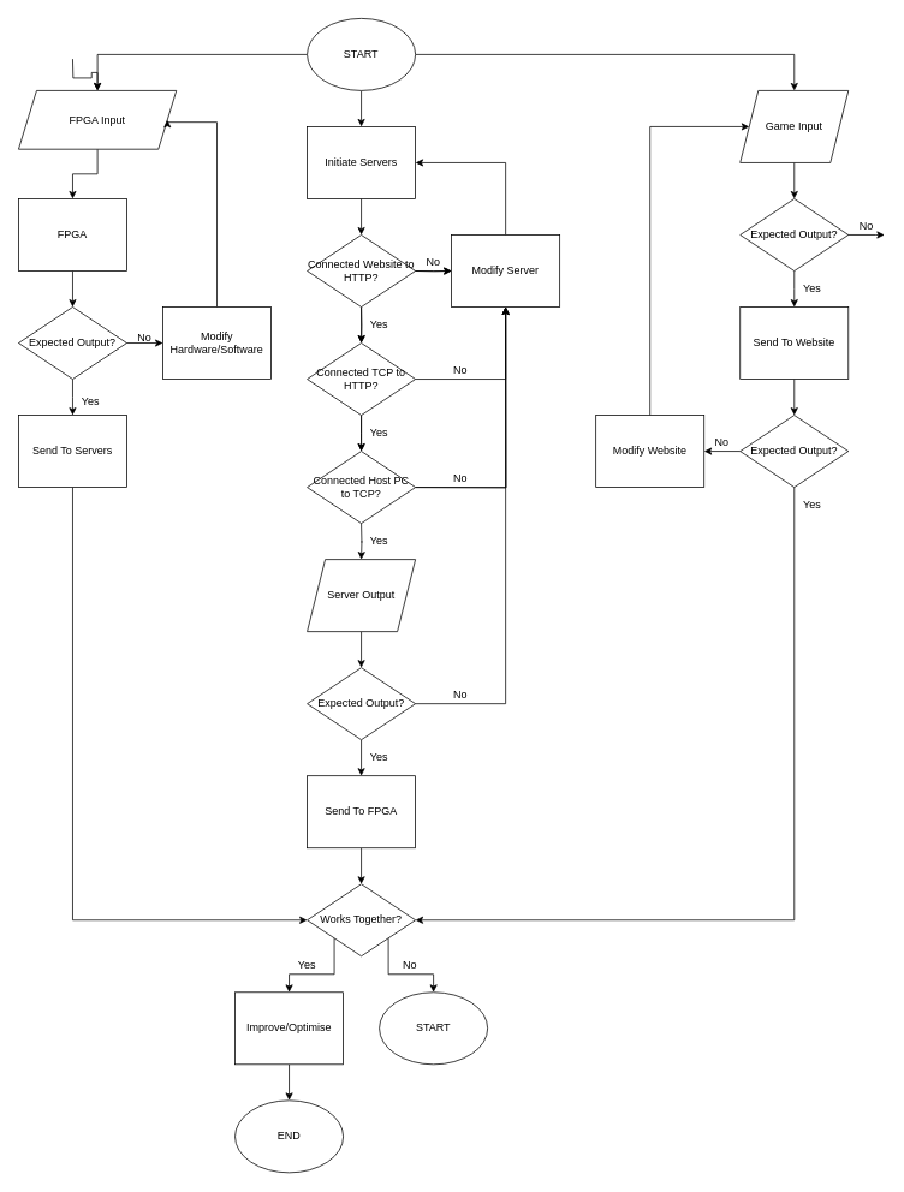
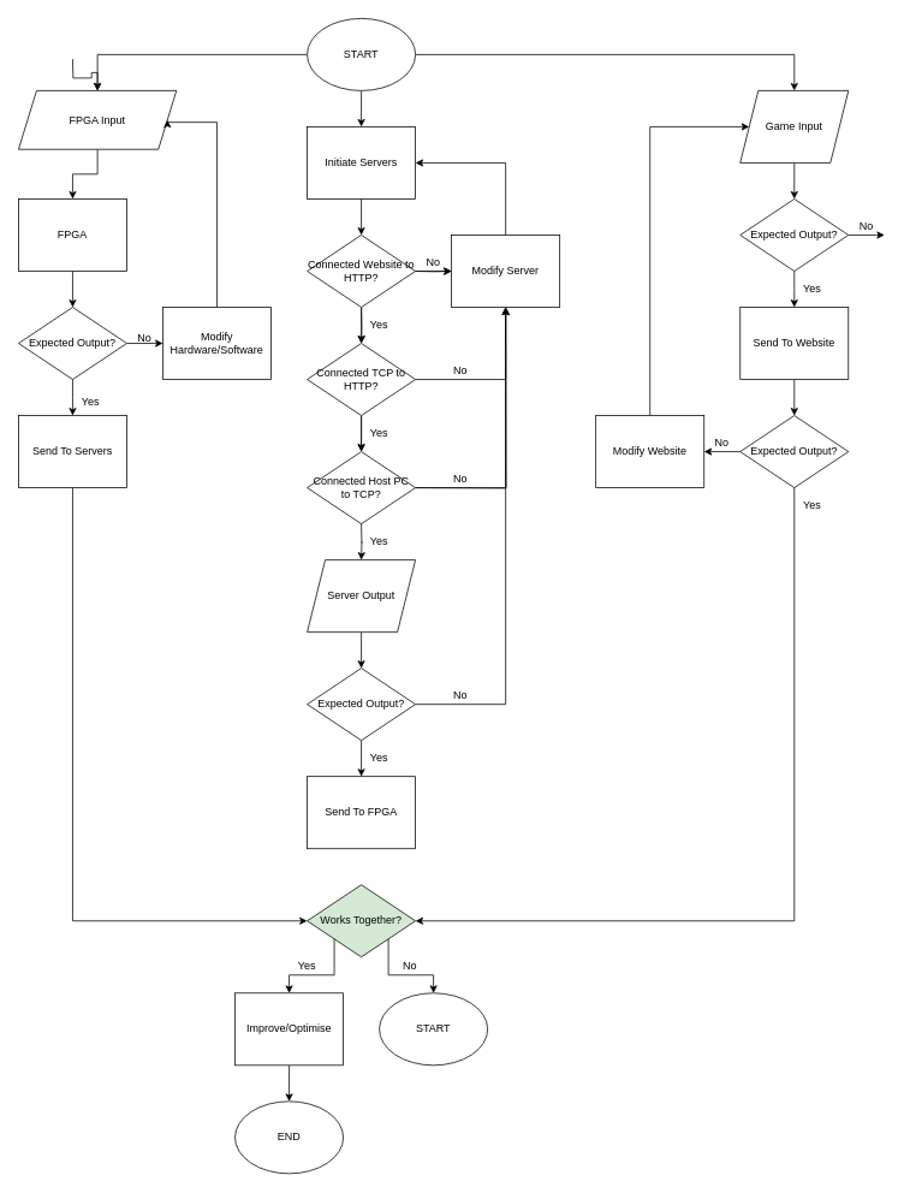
- <mxCell id="58" style="edgeStyle=orthogonalEdgeStyle;rounded=0;orthogonalLoop=1;jettySize=auto;html=1;exitX=0.5;exitY=1;exitDx=0;exitDy=0;entryX=0.5;entryY=0;entryDx=0;entryDy=0;" edge="1" parent="1" source="59" target="71"><mxGeometry relative="1" as="geometry" /></mxCell>
- <mxCell id="71" value="Works Together?" style="rhombus;whiteSpace=wrap;html=1;" vertex="1" parent="1"><mxGeometry x="340" y="980" width="120" height="80" as="geometry" /></mxCell>
+ <mxCell id="71" value="Works Together?" style="rhombus;whiteSpace=wrap;html=1;fillColor=#d5e8d4;" vertex="1" parent="1"><mxGeometry x="340" y="980" width="120" height="80" as="geometry" /></mxCell>
